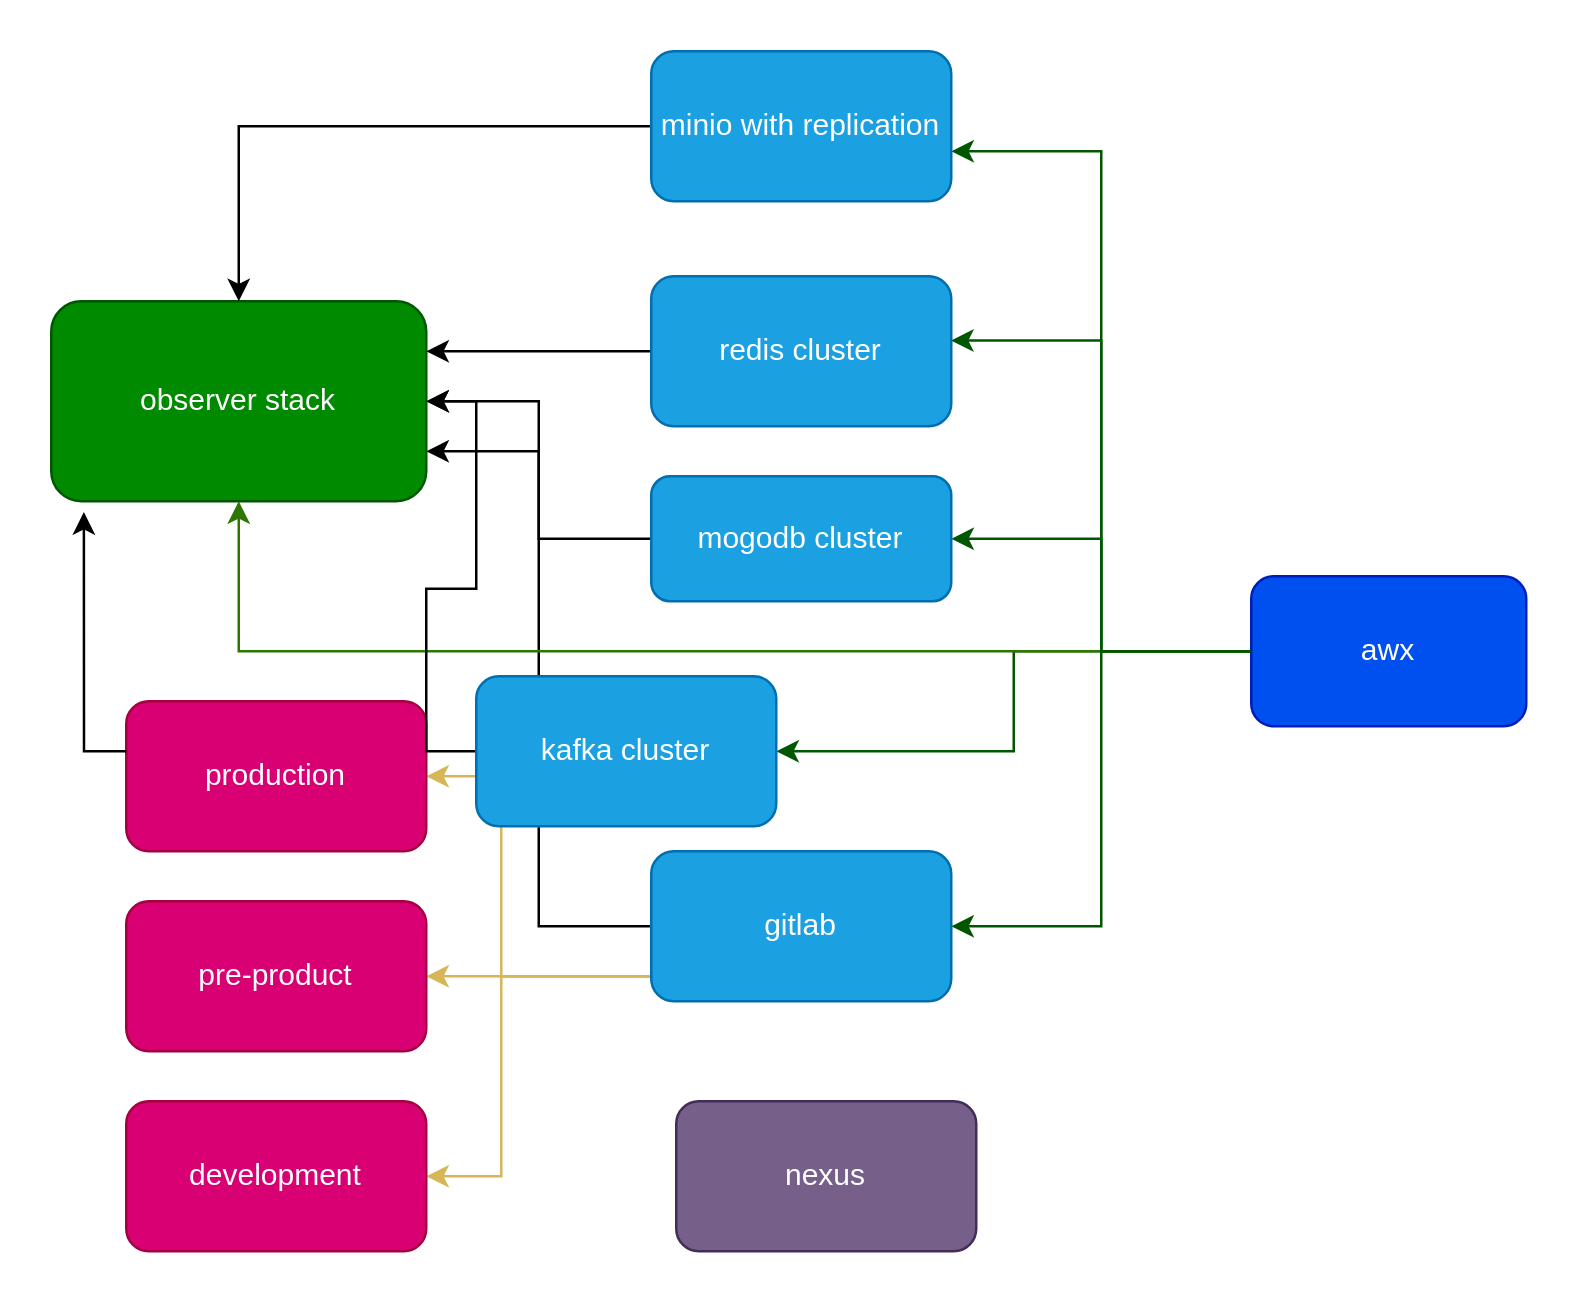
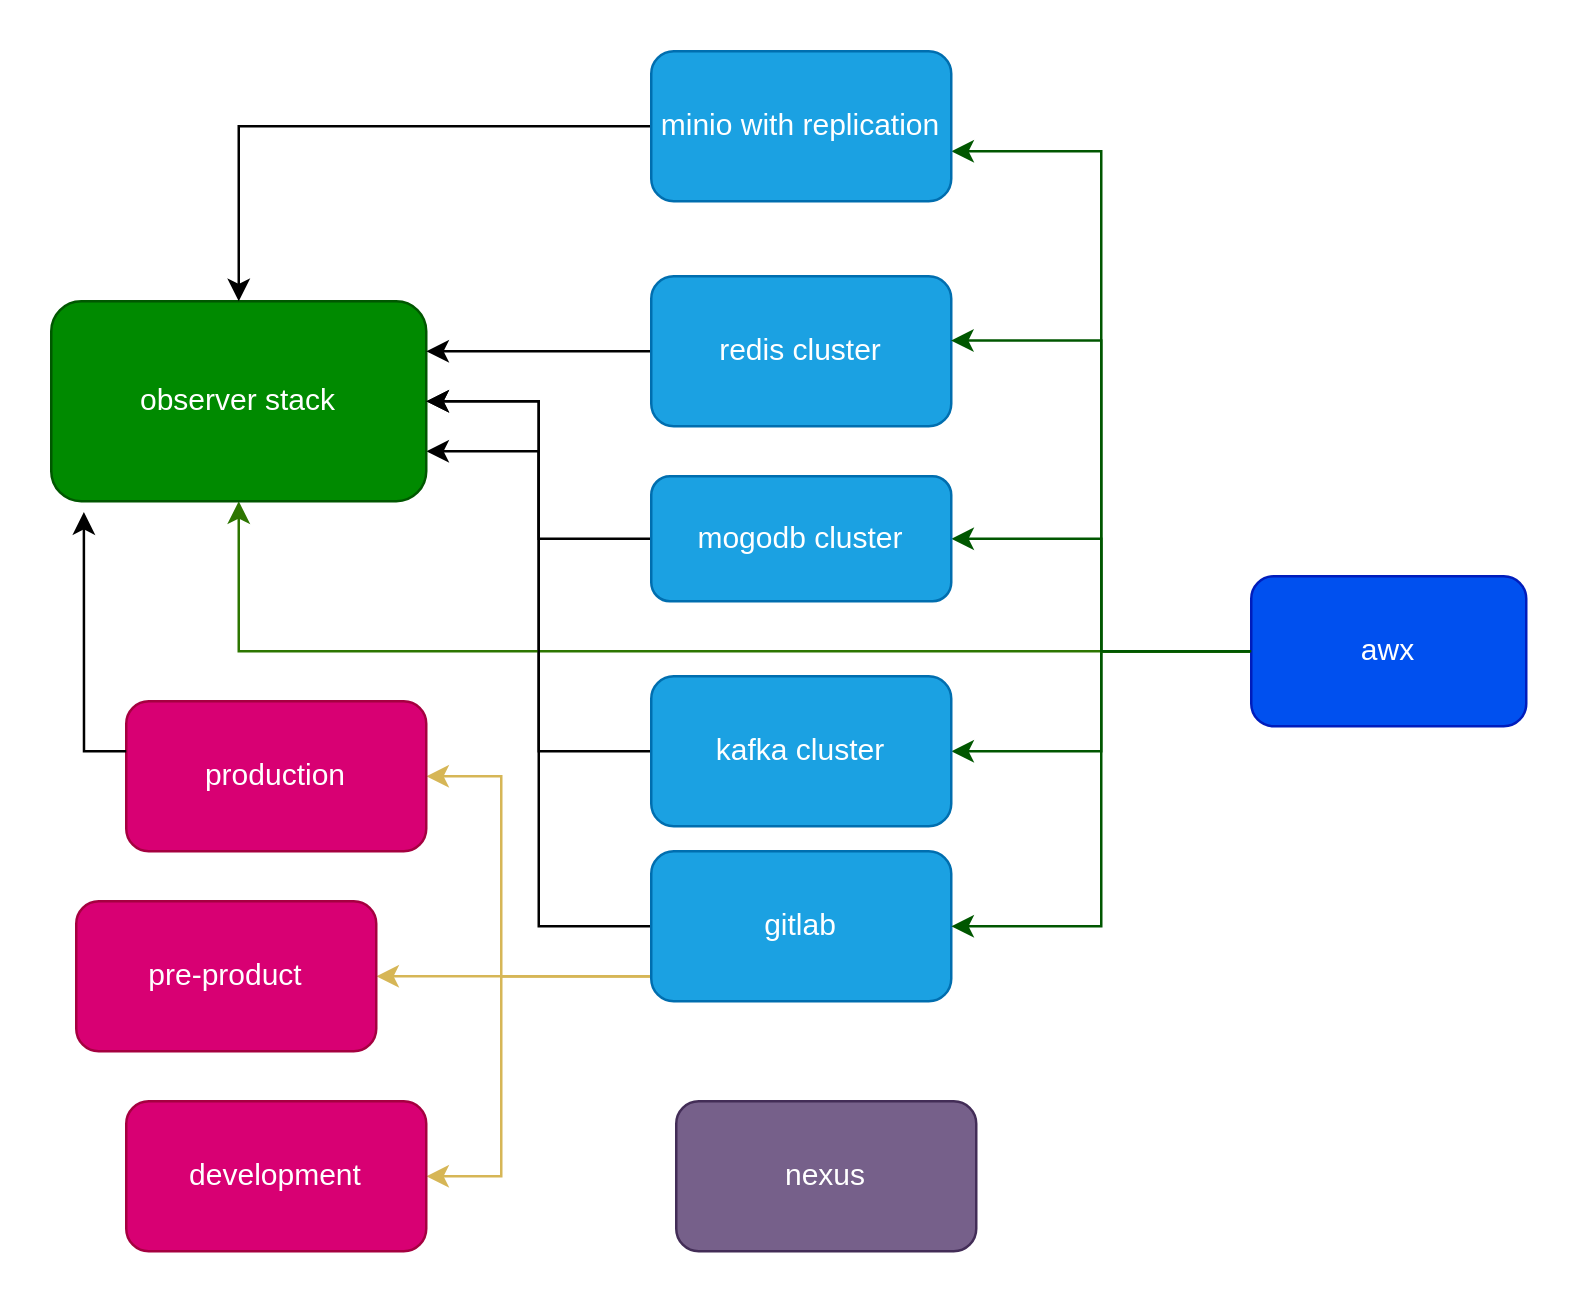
- <mxCell id="19" value="kafka cluster" style="rounded=1;whiteSpace=wrap;html=1;fillColor=#1ba1e2;fontColor=#ffffff;strokeColor=#006EAF;" parent="1" vertex="1"><mxGeometry x="190" y="270" width="120" height="60" as="geometry" /></mxCell>
+ <mxCell id="19" value="kafka cluster" style="rounded=1;whiteSpace=wrap;html=1;fillColor=#1ba1e2;fontColor=#ffffff;strokeColor=#006EAF;" parent="1" vertex="1"><mxGeometry x="260" y="270" width="120" height="60" as="geometry" /></mxCell>
- <mxCell id="7" value="pre-product" style="rounded=1;whiteSpace=wrap;html=1;fillColor=#d80073;fontColor=#ffffff;strokeColor=#A50040;" parent="1" vertex="1"><mxGeometry x="50" y="360" width="120" height="60" as="geometry" /></mxCell>
+ <mxCell id="7" value="pre-product" style="rounded=1;whiteSpace=wrap;html=1;fillColor=#d80073;fontColor=#ffffff;strokeColor=#A50040;" parent="1" vertex="1"><mxGeometry x="30" y="360" width="120" height="60" as="geometry" /></mxCell>
